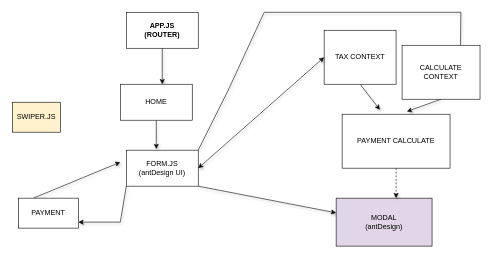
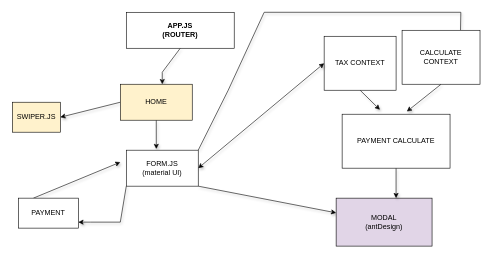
- <mxCell id="3" value="&lt;b&gt;APP.JS&lt;br&gt;(ROUTER)&lt;br&gt;&lt;/b&gt;" style="rounded=0;whiteSpace=wrap;html=1;" vertex="1" parent="1"><mxGeometry x="210" y="20" width="120" height="60" as="geometry" /></mxCell>
+ <mxCell id="3" value="&lt;b&gt;APP.JS&lt;br&gt;(ROUTER)&lt;br&gt;&lt;/b&gt;" style="rounded=0;whiteSpace=wrap;html=1;" vertex="1" parent="1"><mxGeometry x="210" y="20" width="180" height="60" as="geometry" /></mxCell>
- <mxCell id="18" value="TAX CONTEXT" style="rounded=0;whiteSpace=wrap;html=1;" vertex="1" parent="1"><mxGeometry x="540" y="50" width="120" height="90" as="geometry" /></mxCell>
+ <mxCell id="18" value="TAX CONTEXT" style="rounded=0;whiteSpace=wrap;html=1;" vertex="1" parent="1"><mxGeometry x="540" y="60" width="120" height="90" as="geometry" /></mxCell>
- <mxCell id="15" value="CALCULATE CONTEXT" style="rounded=0;whiteSpace=wrap;html=1;" vertex="1" parent="1"><mxGeometry x="670" y="75" width="130" height="90" as="geometry" /></mxCell>
+ <mxCell id="15" value="CALCULATE CONTEXT" style="rounded=0;whiteSpace=wrap;html=1;" vertex="1" parent="1"><mxGeometry x="670" y="50" width="130" height="90" as="geometry" /></mxCell>
- <mxCell id="6" value="HOME" style="rounded=0;whiteSpace=wrap;html=1;" vertex="1" parent="1"><mxGeometry x="200" y="140" width="120" height="60" as="geometry" /></mxCell>
+ <mxCell id="6" value="HOME" style="rounded=0;whiteSpace=wrap;html=1;fillColor=#fff2cc;" vertex="1" parent="1"><mxGeometry x="200" y="140" width="120" height="60" as="geometry" /></mxCell>
+ <mxCell id="4" style="edgeStyle=none;rounded=0;orthogonalLoop=1;jettySize=auto;html=1;exitX=0;exitY=0.5;exitDx=0;exitDy=0;shadow=1;entryX=1;entryY=0.5;entryDx=0;entryDy=0;" edge="1" parent="1" source="6" target="7"><mxGeometry relative="1" as="geometry"><mxPoint x="230" y="170" as="targetPoint" /><Array as="points" /></mxGeometry></mxCell>
- <mxCell id="11" value="FORM.JS&lt;br&gt;(antDesign UI)" style="rounded=0;whiteSpace=wrap;html=1;" vertex="1" parent="1"><mxGeometry x="210" y="250" width="120" height="60" as="geometry" /></mxCell>
+ <mxCell id="11" value="FORM.JS&lt;br&gt;(material UI)" style="rounded=0;whiteSpace=wrap;html=1;" vertex="1" parent="1"><mxGeometry x="210" y="250" width="120" height="60" as="geometry" /></mxCell>
- <mxCell id="20" style="edgeStyle=none;rounded=0;orthogonalLoop=1;jettySize=auto;html=1;entryX=0.625;entryY=0;entryDx=0;entryDy=0;entryPerimeter=0;shadow=1;dashed=1;" edge="1" parent="1" source="21" target="16"><mxGeometry relative="1" as="geometry" /></mxCell>
+ <mxCell id="20" style="edgeStyle=none;rounded=0;orthogonalLoop=1;jettySize=auto;html=1;entryX=0.625;entryY=0;entryDx=0;entryDy=0;entryPerimeter=0;shadow=1;" edge="1" parent="1" source="21" target="16"><mxGeometry relative="1" as="geometry" /></mxCell>
